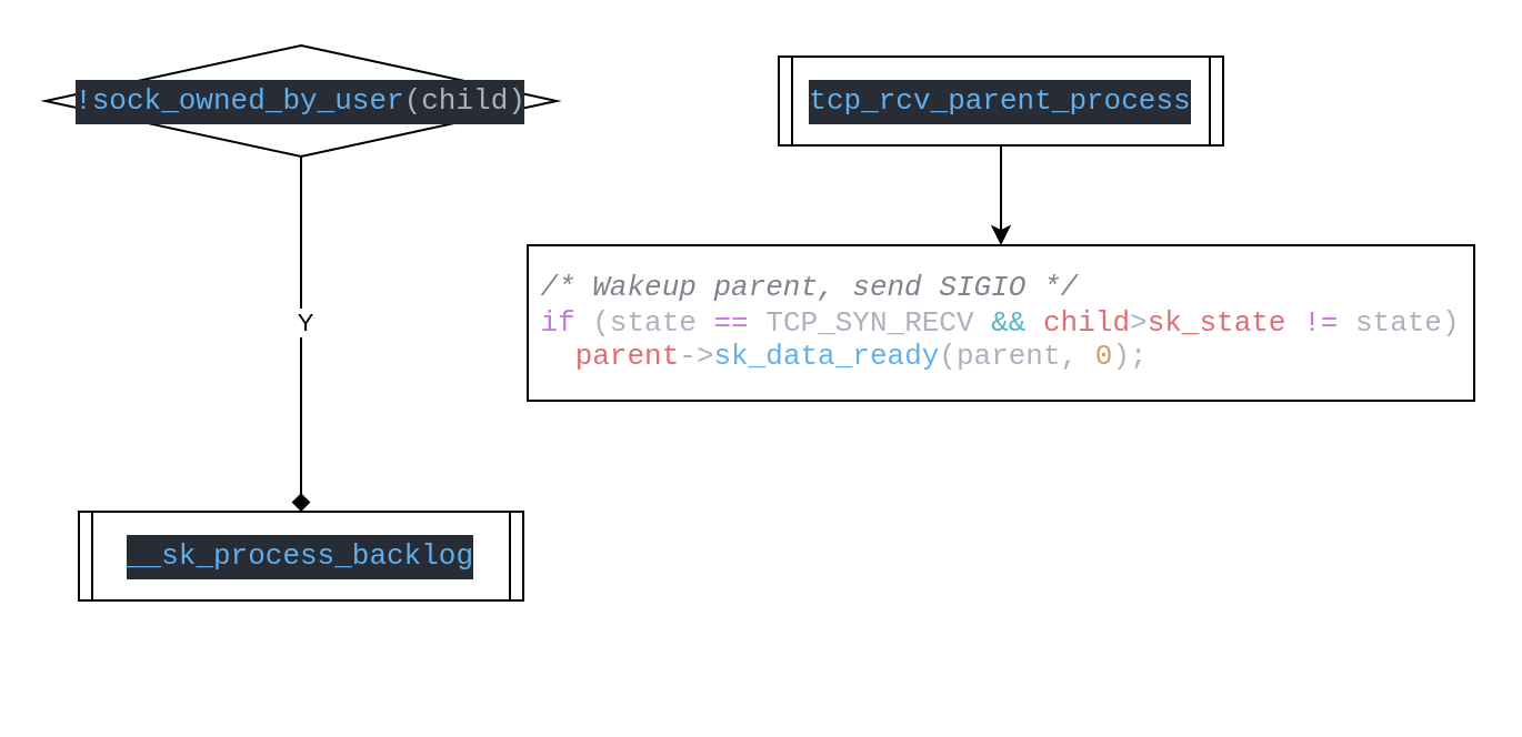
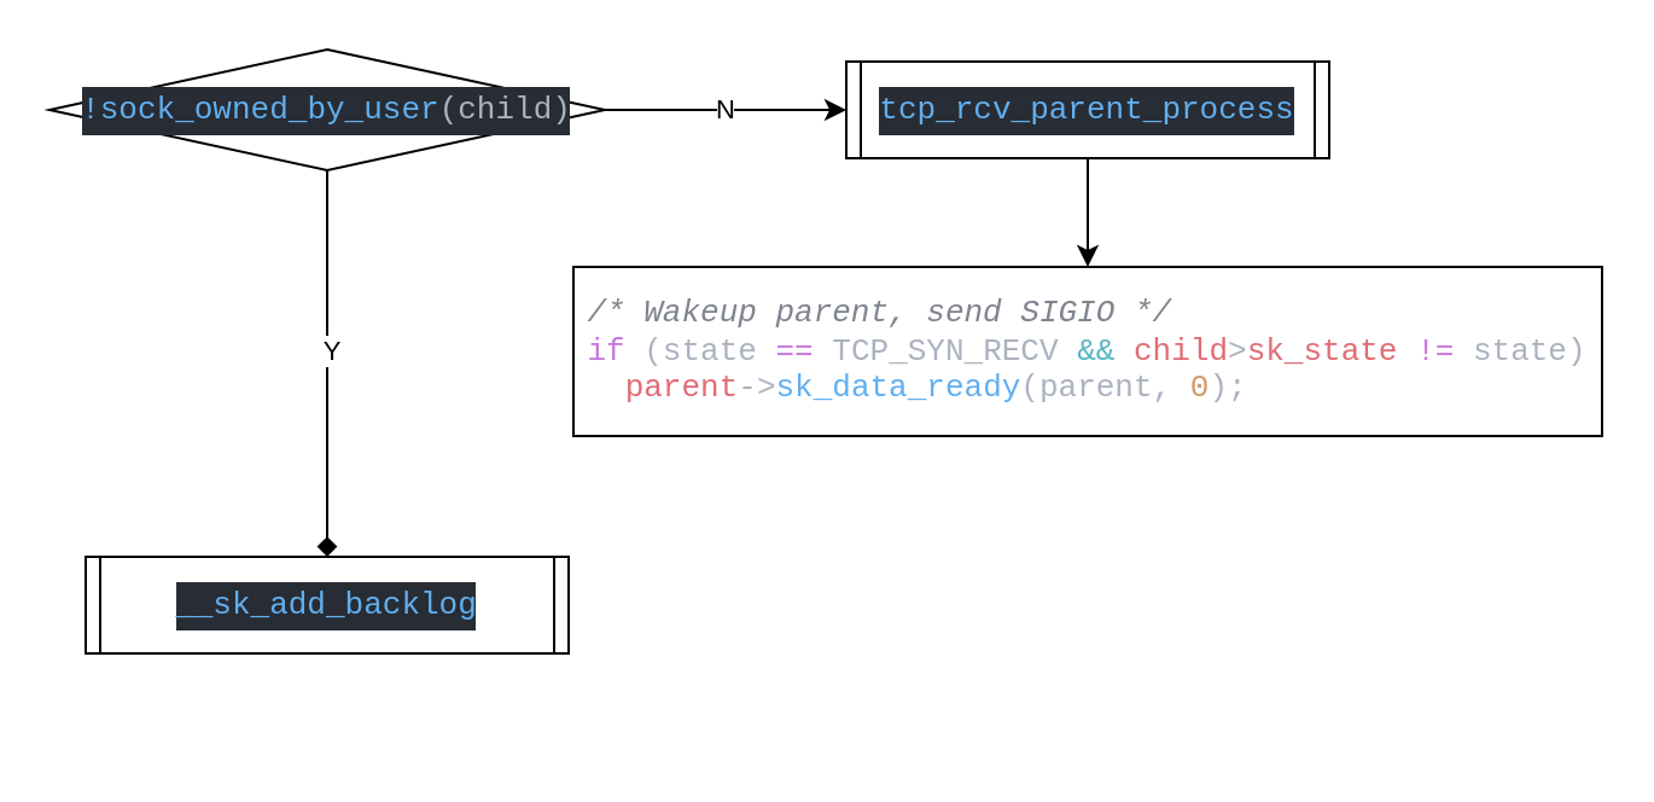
+ <mxCell id="2" value="N" style="edgeStyle=orthogonalEdgeStyle;rounded=0;orthogonalLoop=1;jettySize=auto;html=1;exitX=1;exitY=0.5;exitDx=0;exitDy=0;entryX=0;entryY=0.5;entryDx=0;entryDy=0;" edge="1" parent="1" source="5" target="7"><mxGeometry relative="1" as="geometry" /></mxCell>
- <mxCell id="10" value="&lt;div style=&quot;color: rgb(171 , 178 , 191) ; background-color: rgb(40 , 44 , 52) ; font-family: &amp;#34;monaco&amp;#34; , &amp;#34;menlo&amp;#34; , &amp;#34;monaco&amp;#34; , &amp;#34;courier new&amp;#34; , monospace ; font-size: 13px ; line-height: 20px&quot;&gt;&lt;span style=&quot;color: #61afef&quot;&gt;__sk_process_backlog&lt;/span&gt;&lt;/div&gt;" style="shape=process;whiteSpace=wrap;html=1;backgroundOutline=1;size=0.031;" vertex="1" parent="1"><mxGeometry x="35" y="230" width="200" height="40" as="geometry" /></mxCell>
+ <mxCell id="10" value="&lt;div style=&quot;color: rgb(171 , 178 , 191) ; background-color: rgb(40 , 44 , 52) ; font-family: &amp;#34;monaco&amp;#34; , &amp;#34;menlo&amp;#34; , &amp;#34;monaco&amp;#34; , &amp;#34;courier new&amp;#34; , monospace ; font-size: 13px ; line-height: 20px&quot;&gt;&lt;span style=&quot;color: #61afef&quot;&gt;__sk_add_backlog&lt;/span&gt;&lt;/div&gt;" style="shape=process;whiteSpace=wrap;html=1;backgroundOutline=1;size=0.031;" vertex="1" parent="1"><mxGeometry x="35" y="230" width="200" height="40" as="geometry" /></mxCell>
